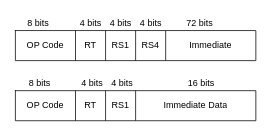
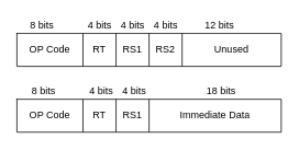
- <mxCell id="13" value="72 bits" style="text;html=1;resizable=0;autosize=1;align=center;verticalAlign=middle;points=[];fillColor=none;strokeColor=none;rounded=0;" vertex="1" parent="1"><mxGeometry x="240" y="20" width="50" height="20" as="geometry" /></mxCell>
+ <mxCell id="13" value="12 bits" style="text;html=1;resizable=0;autosize=1;align=center;verticalAlign=middle;points=[];fillColor=none;strokeColor=none;rounded=0;" vertex="1" parent="1"><mxGeometry x="240" y="20" width="50" height="20" as="geometry" /></mxCell>
- <mxCell id="7" value="RS4" style="shape=partialRectangle;html=1;whiteSpace=wrap;connectable=0;overflow=hidden;fillColor=none;top=0;left=0;bottom=0;right=0;pointerEvents=1;" vertex="1" parent="3"><mxGeometry x="160" width="40" height="40" as="geometry"><mxRectangle width="40" height="40" as="alternateBounds" /></mxGeometry></mxCell>
+ <mxCell id="7" value="RS2" style="shape=partialRectangle;html=1;whiteSpace=wrap;connectable=0;overflow=hidden;fillColor=none;top=0;left=0;bottom=0;right=0;pointerEvents=1;" vertex="1" parent="3"><mxGeometry x="160" width="40" height="40" as="geometry"><mxRectangle width="40" height="40" as="alternateBounds" /></mxGeometry></mxCell>
- <mxCell id="8" value="Immediate" style="shape=partialRectangle;html=1;whiteSpace=wrap;connectable=0;overflow=hidden;fillColor=none;top=0;left=0;bottom=0;right=0;pointerEvents=1;" vertex="1" parent="3"><mxGeometry x="200" width="120" height="40" as="geometry"><mxRectangle width="120" height="40" as="alternateBounds" /></mxGeometry></mxCell>
+ <mxCell id="8" value="Unused" style="shape=partialRectangle;html=1;whiteSpace=wrap;connectable=0;overflow=hidden;fillColor=none;top=0;left=0;bottom=0;right=0;pointerEvents=1;" vertex="1" parent="3"><mxGeometry x="200" width="120" height="40" as="geometry"><mxRectangle width="120" height="40" as="alternateBounds" /></mxGeometry></mxCell>
- <mxCell id="23" value="16 bits" style="text;html=1;resizable=0;autosize=1;align=center;verticalAlign=middle;points=[];fillColor=none;strokeColor=none;rounded=0;" vertex="1" parent="1"><mxGeometry x="242" y="100" width="50" height="20" as="geometry" /></mxCell>
+ <mxCell id="23" value="18 bits" style="text;html=1;resizable=0;autosize=1;align=center;verticalAlign=middle;points=[];fillColor=none;strokeColor=none;rounded=0;" vertex="1" parent="1"><mxGeometry x="242" y="100" width="50" height="20" as="geometry" /></mxCell>
